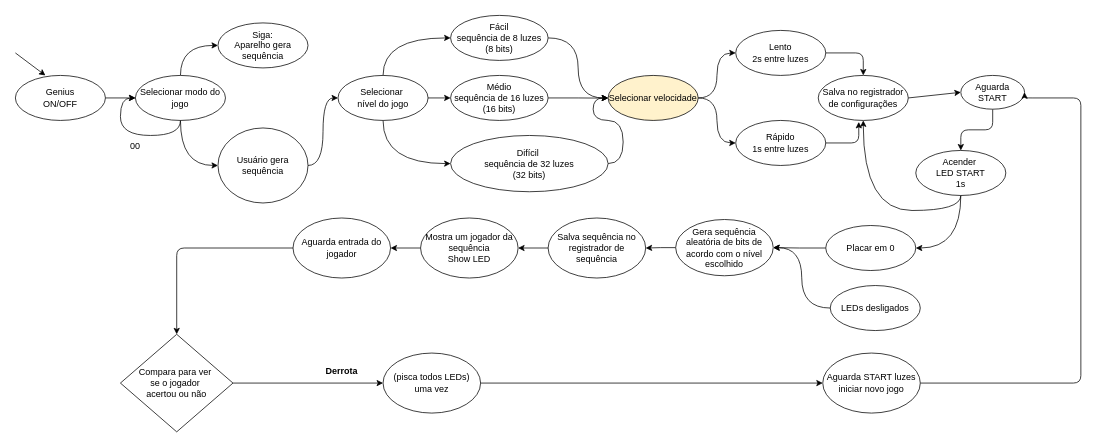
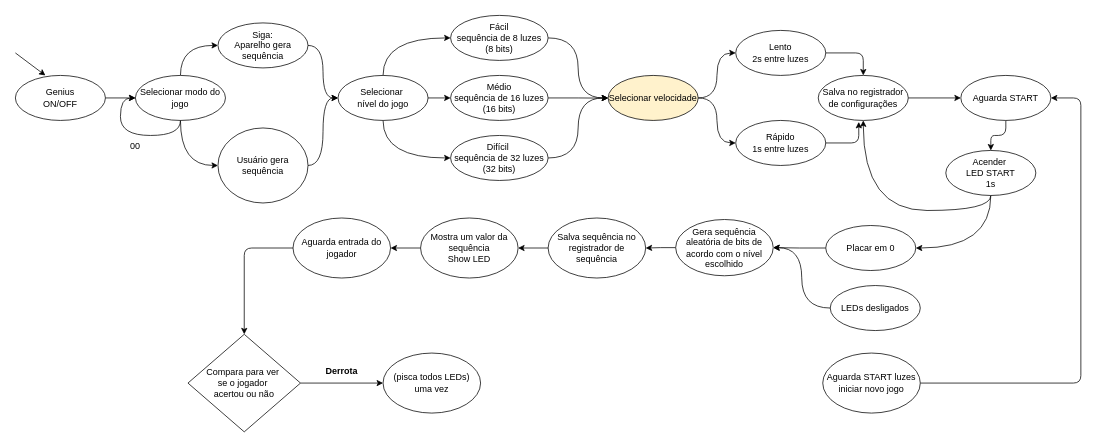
+ <mxCell id="25" style="edgeStyle=orthogonalEdgeStyle;rounded=0;orthogonalLoop=1;jettySize=auto;html=1;exitX=1;exitY=0.5;exitDx=0;exitDy=0;entryX=0;entryY=0.5;entryDx=0;entryDy=0;curved=1;" parent="1" source="26" target="5" edge="1"><mxGeometry relative="1" as="geometry" /></mxCell>
- <mxCell id="13" value="Aguarda START" style="ellipse;whiteSpace=wrap;html=1;" parent="1" vertex="1"><mxGeometry x="1280" y="100" width="85" height="45" as="geometry" /></mxCell>
+ <mxCell id="13" value="Aguarda START" style="ellipse;whiteSpace=wrap;html=1;" parent="1" vertex="1"><mxGeometry x="1280" y="100" width="120" height="60" as="geometry" /></mxCell>
- <mxCell id="19" value="Difícil&amp;nbsp;&lt;br&gt;&lt;div&gt;sequência de 32 luzes&lt;/div&gt;&lt;div&gt;(32 bits)&lt;/div&gt;" style="ellipse;whiteSpace=wrap;html=1;" parent="1" vertex="1"><mxGeometry x="600" y="180" width="210" height="75" as="geometry" /></mxCell>
+ <mxCell id="19" value="Difícil&amp;nbsp;&lt;br&gt;&lt;div&gt;sequência de 32 luzes&lt;/div&gt;&lt;div&gt;(32 bits)&lt;/div&gt;" style="ellipse;whiteSpace=wrap;html=1;" parent="1" vertex="1"><mxGeometry x="600" y="180" width="130" height="60" as="geometry" /></mxCell>
- <mxCell id="42" value="Acender&amp;nbsp;&lt;div&gt;LED START&lt;div&gt;1s&lt;/div&gt;&lt;/div&gt;" style="ellipse;whiteSpace=wrap;html=1;" parent="1" vertex="1"><mxGeometry x="1220" y="200" width="120" height="60" as="geometry" /></mxCell>
+ <mxCell id="42" value="Acender&amp;nbsp;&lt;div&gt;LED START&lt;div&gt;1s&lt;/div&gt;&lt;/div&gt;" style="ellipse;whiteSpace=wrap;html=1;" parent="1" vertex="1"><mxGeometry x="1260" y="200" width="120" height="60" as="geometry" /></mxCell>
- <mxCell id="44" value="Mostra um jogador da sequência&lt;div&gt;Show LED&lt;/div&gt;" style="ellipse;whiteSpace=wrap;html=1;" vertex="1" parent="1"><mxGeometry x="560" y="290" width="130" height="80" as="geometry" /></mxCell>
+ <mxCell id="44" value="Mostra um valor da sequência&lt;div&gt;Show LED&lt;/div&gt;" style="ellipse;whiteSpace=wrap;html=1;" vertex="1" parent="1"><mxGeometry x="560" y="290" width="130" height="80" as="geometry" /></mxCell>
- <mxCell id="46" value="Compara para ver&amp;nbsp;&lt;div&gt;se o jogador&amp;nbsp;&lt;/div&gt;&lt;div&gt;acertou ou não&lt;/div&gt;" style="rhombus;whiteSpace=wrap;html=1;" vertex="1" parent="1"><mxGeometry x="160" y="445" width="150" height="130" as="geometry" /></mxCell>
+ <mxCell id="46" value="Compara para ver&amp;nbsp;&lt;div&gt;se o jogador&amp;nbsp;&lt;/div&gt;&lt;div&gt;acertou ou não&lt;/div&gt;" style="rhombus;whiteSpace=wrap;html=1;" vertex="1" parent="1"><mxGeometry x="250" y="445" width="150" height="130" as="geometry" /></mxCell>
- <mxCell id="49" style="edgeStyle=none;html=1;exitX=1;exitY=0.5;exitDx=0;exitDy=0;entryX=0;entryY=0.5;entryDx=0;entryDy=0;" edge="1" parent="1" source="50" target="52"><mxGeometry relative="1" as="geometry" /></mxCell>
